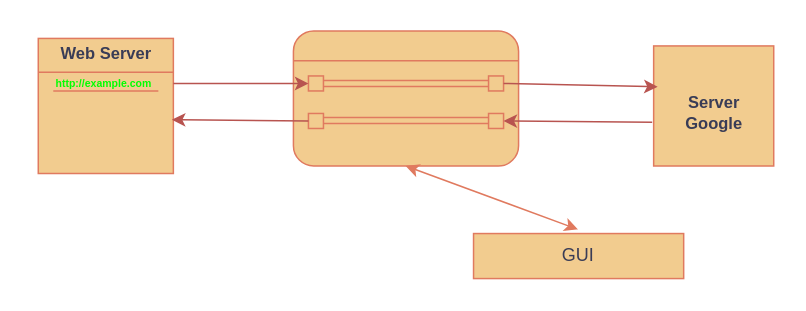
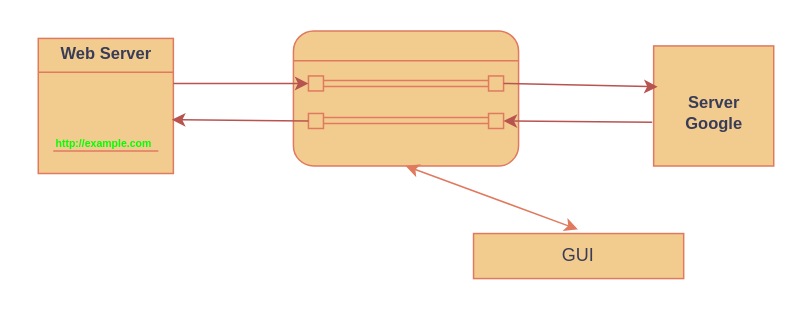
- <mxCell id="6" value="&lt;h5 style=&quot;line-height: 120%;&quot;&gt;&lt;font color=&quot;#00ff00&quot; style=&quot;font-size: 7px;&quot;&gt;http://example.com&lt;/font&gt;&lt;/h5&gt;" style="fillColor=none;strokeColor=none;html=1;fontSize=11;fontStyle=0;align=left;fontColor=#393C56;fontStyle=1;fontSize=11;labelBackgroundColor=none;" vertex="1" parent="1"><mxGeometry x="35" y="45" width="70" height="20" as="geometry" /></mxCell>
+ <mxCell id="6" value="&lt;h5 style=&quot;line-height: 120%;&quot;&gt;&lt;font color=&quot;#00ff00&quot; style=&quot;font-size: 7px;&quot;&gt;http://example.com&lt;/font&gt;&lt;/h5&gt;" style="fillColor=none;strokeColor=none;html=1;fontSize=11;fontStyle=0;align=left;fontColor=#393C56;fontStyle=1;fontSize=11;labelBackgroundColor=none;" vertex="1" parent="1"><mxGeometry x="35" y="85" width="70" height="20" as="geometry" /></mxCell>
